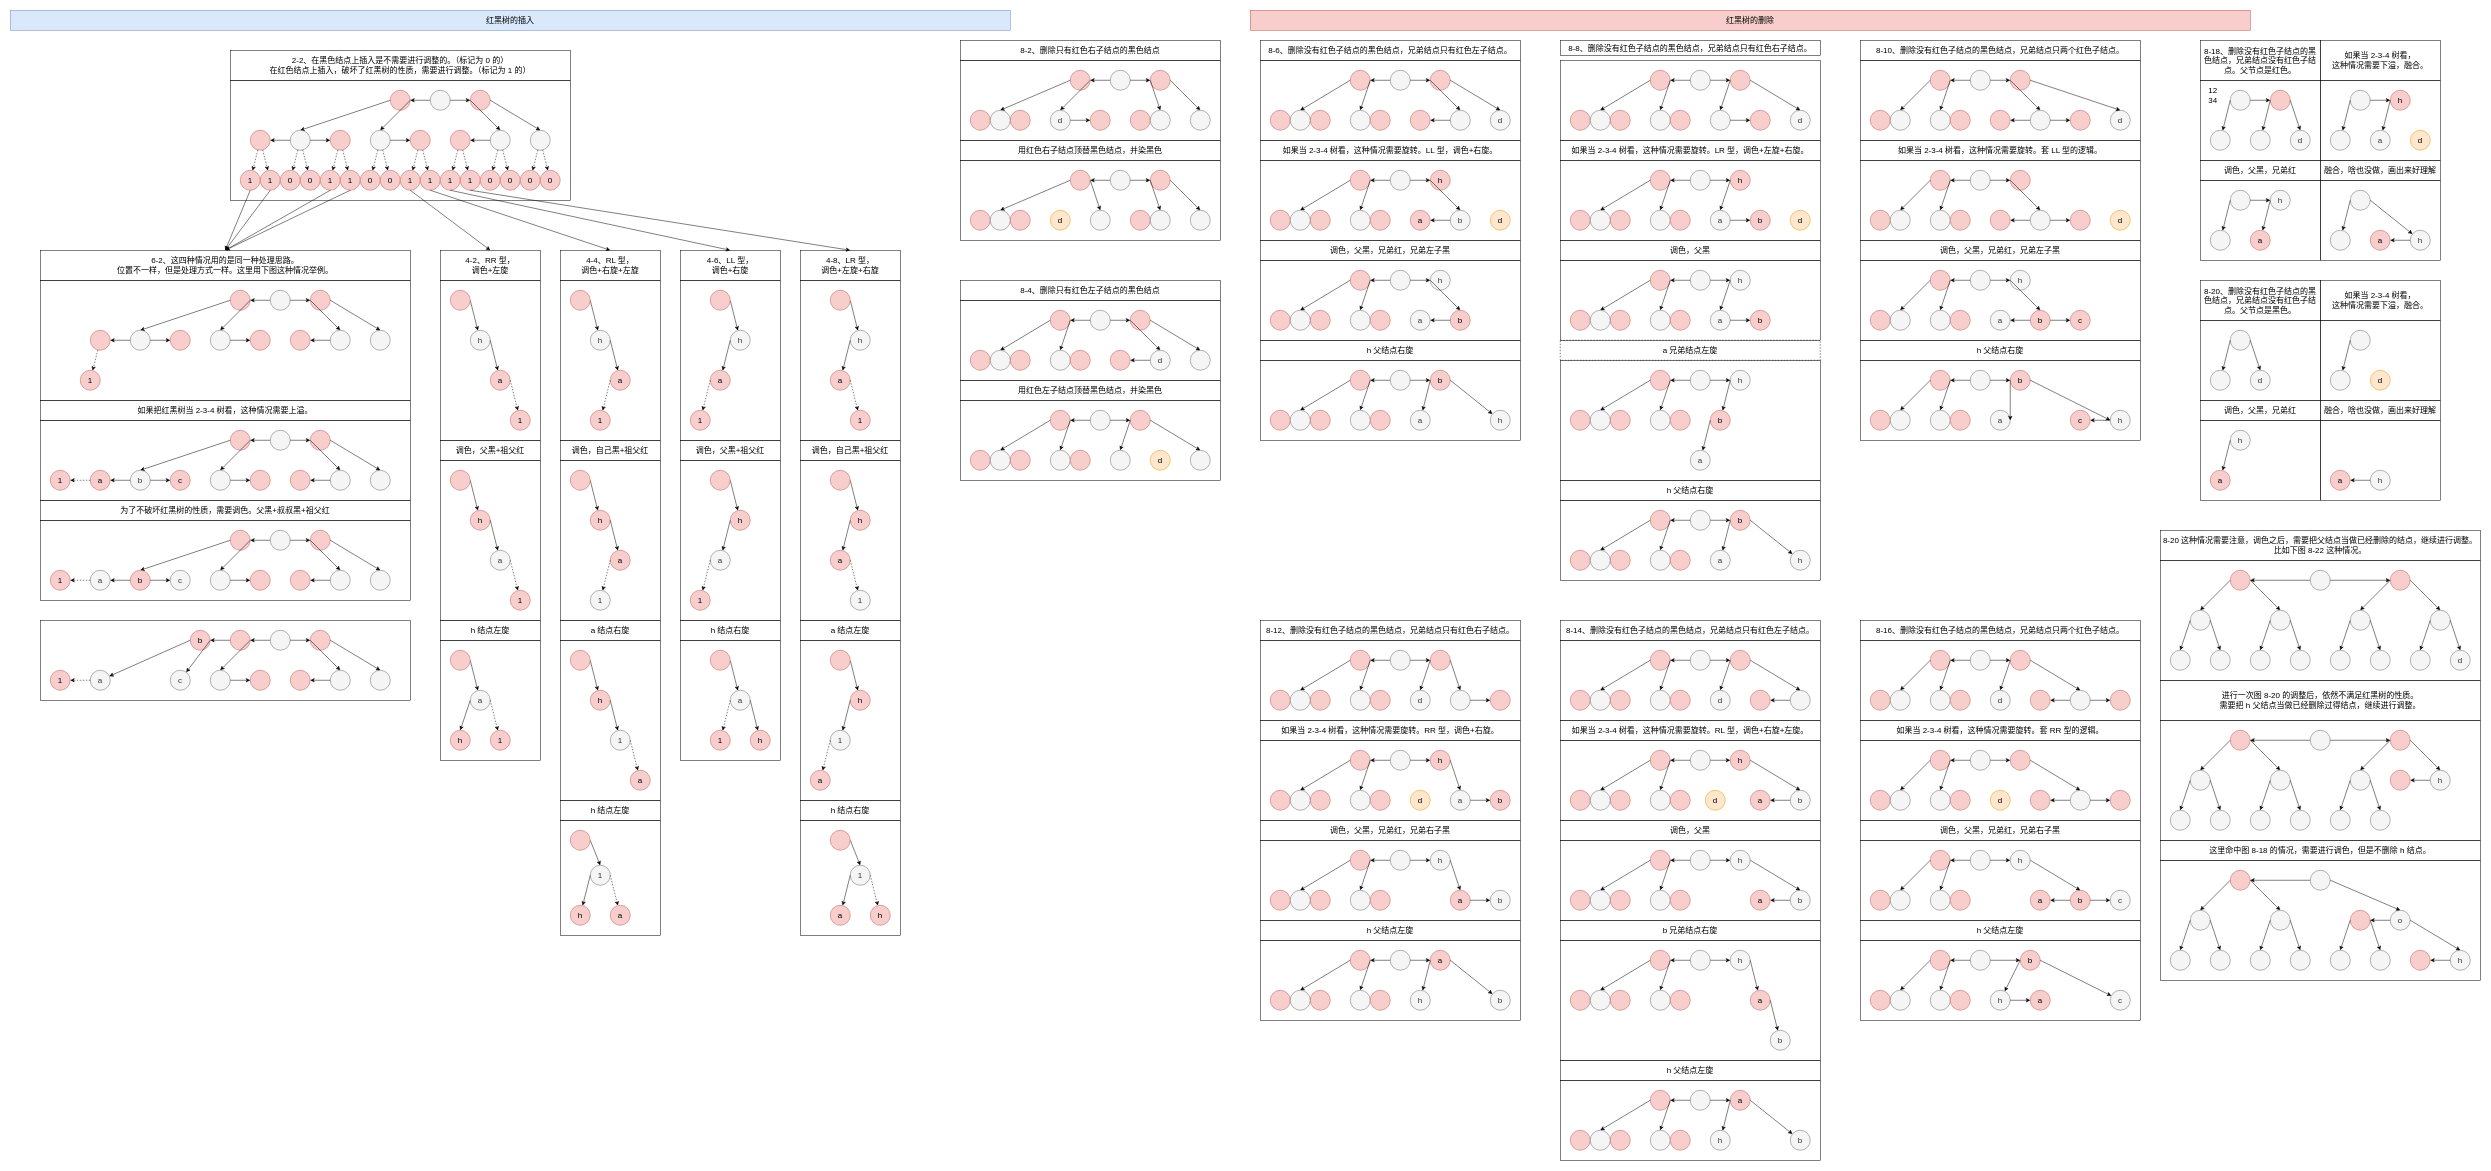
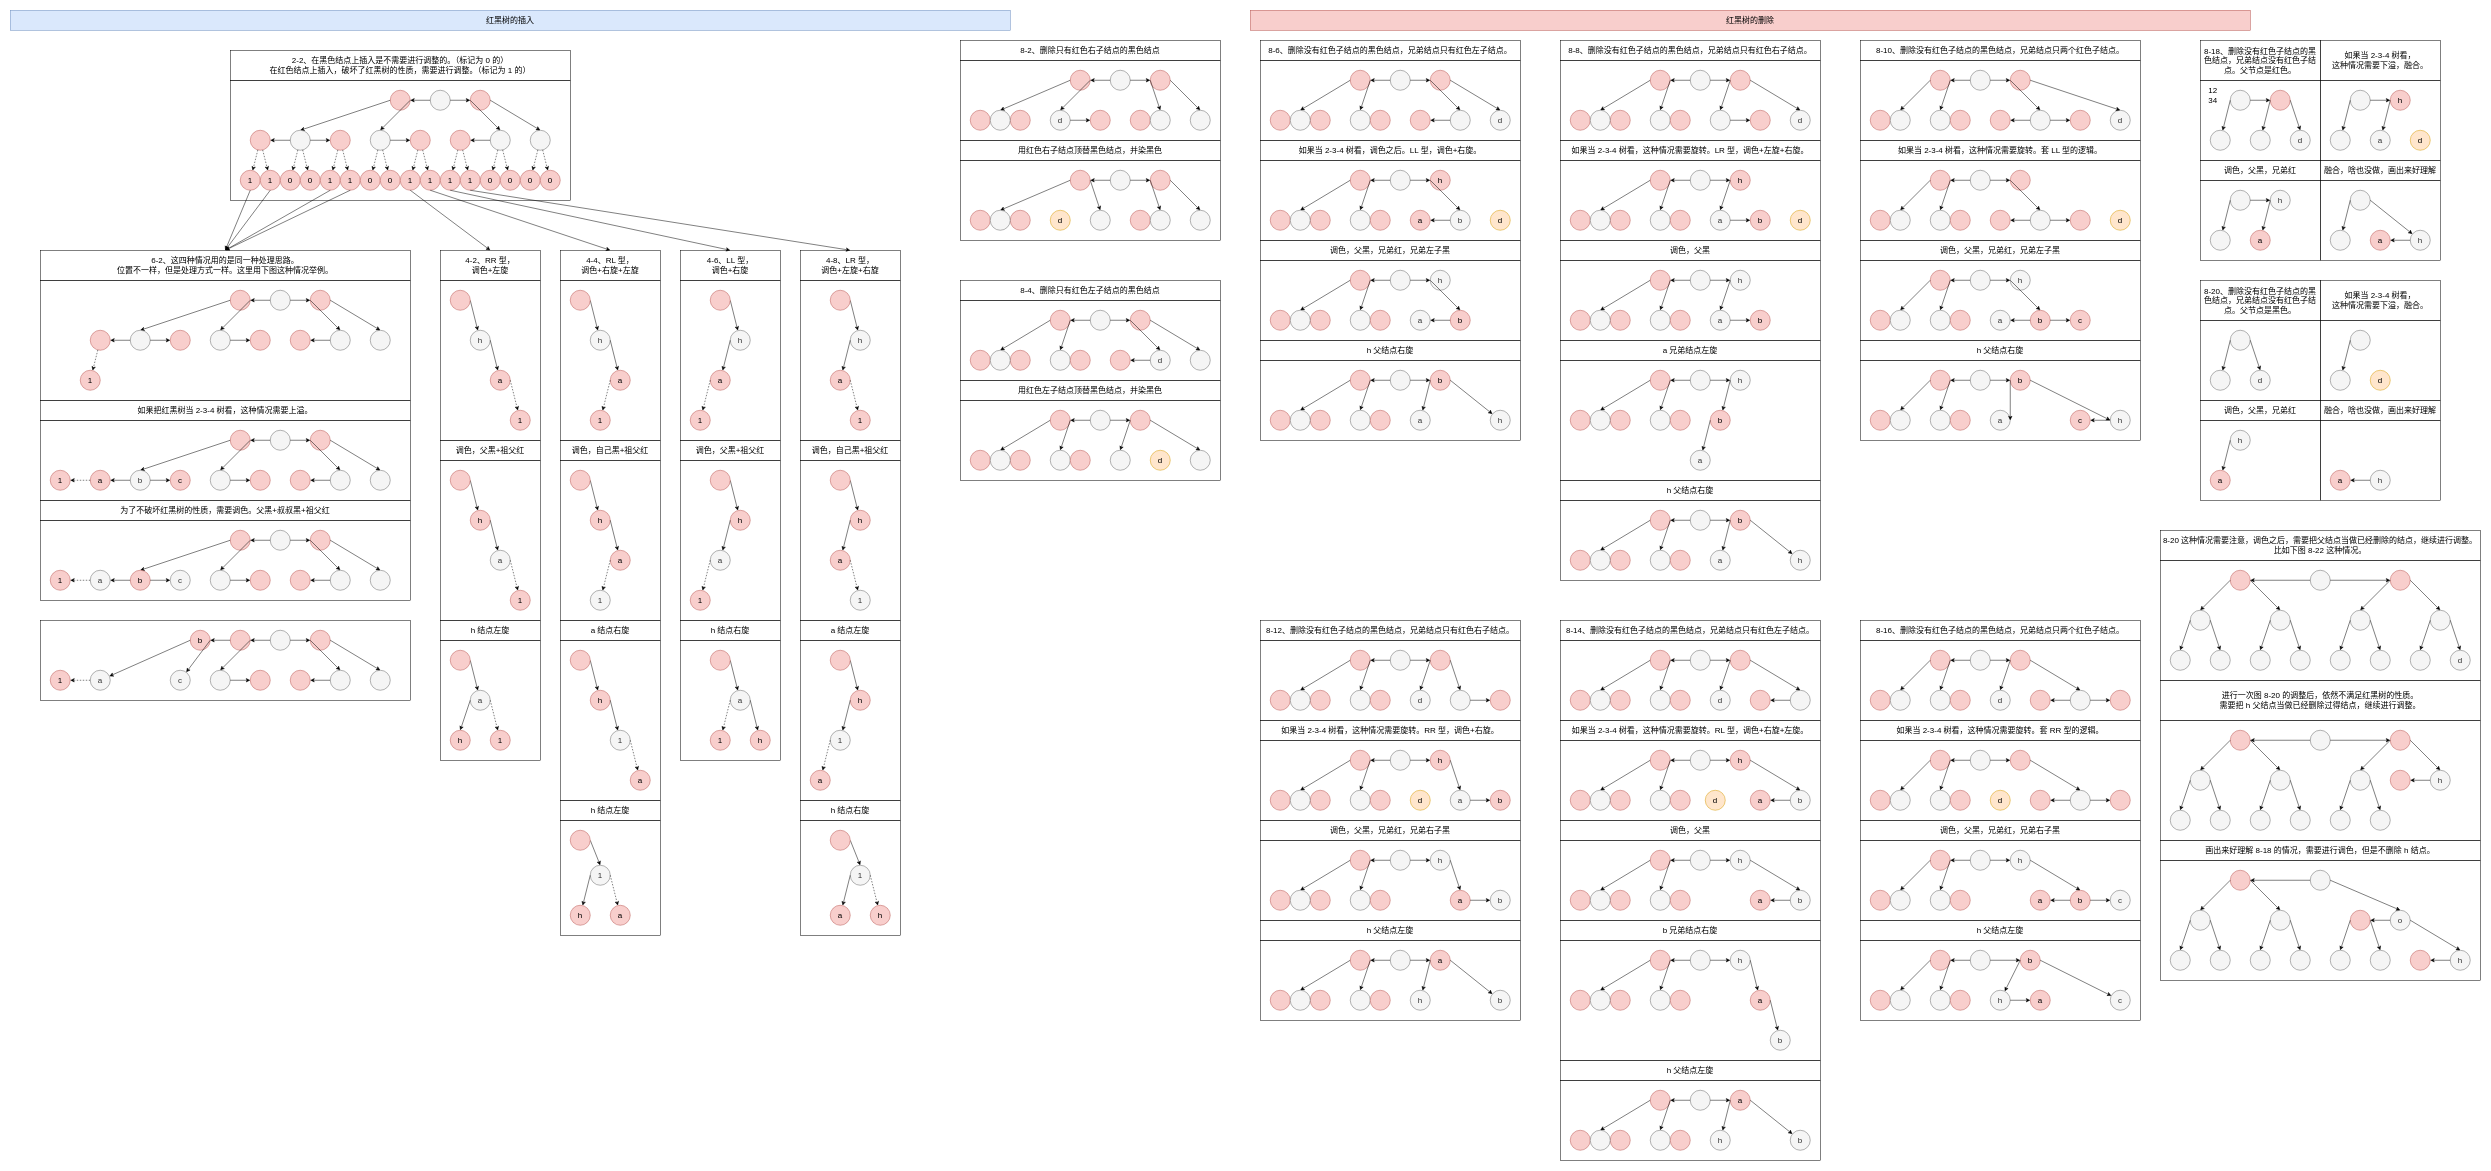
- <mxCell id="457" value="8-8、删除没有红色子结点的黑色结点，兄弟结点只有红色右子结点。" style="rounded=0;whiteSpace=wrap;html=1;fontSize=16;fillColor=none;" parent="1" vertex="1"><mxGeometry x="3120" y="80" width="520" height="30" as="geometry" /></mxCell>
+ <mxCell id="457" value="8-8、删除没有红色子结点的黑色结点，兄弟结点只有红色右子结点。" style="rounded=0;whiteSpace=wrap;html=1;fontSize=16;fillColor=none;" parent="1" vertex="1"><mxGeometry x="3120" y="80" width="520" height="40" as="geometry" /></mxCell>
- <mxCell id="410" value="&lt;span&gt;如果当 2-3-4 树看，这种情况需要旋转。LL 型，调色+右旋。&lt;/span&gt;" style="rounded=0;whiteSpace=wrap;html=1;fontSize=16;fillColor=none;" parent="1" vertex="1"><mxGeometry x="2520" y="280" width="520" height="40" as="geometry" /></mxCell>
+ <mxCell id="410" value="&lt;span&gt;如果当 2-3-4 树看，调色之后。LL 型，调色+右旋。&lt;/span&gt;" style="rounded=0;whiteSpace=wrap;html=1;fontSize=16;fillColor=none;" parent="1" vertex="1"><mxGeometry x="2520" y="280" width="520" height="40" as="geometry" /></mxCell>
- <mxCell id="459" value="a 兄弟结点左旋" style="rounded=0;whiteSpace=wrap;html=1;fontSize=16;fillColor=none;dashed=1;" parent="1" vertex="1"><mxGeometry x="3120" y="680" width="520" height="40" as="geometry" /></mxCell>
+ <mxCell id="459" value="a 兄弟结点左旋" style="rounded=0;whiteSpace=wrap;html=1;fontSize=16;fillColor=none;" parent="1" vertex="1"><mxGeometry x="3120" y="680" width="520" height="40" as="geometry" /></mxCell>
- <mxCell id="987" value="&lt;span&gt;这里命中图 8-18 的情况，需要进行调色，但是不删除 h 结点。&lt;/span&gt;" style="whiteSpace=wrap;html=1;fontSize=16;fillColor=none;" vertex="1" parent="1"><mxGeometry x="4320" y="1680" width="640" height="40" as="geometry" /></mxCell>
+ <mxCell id="987" value="&lt;span&gt;画出来好理解 8-18 的情况，需要进行调色，但是不删除 h 结点。&lt;/span&gt;" style="whiteSpace=wrap;html=1;fontSize=16;fillColor=none;" vertex="1" parent="1"><mxGeometry x="4320" y="1680" width="640" height="40" as="geometry" /></mxCell>
